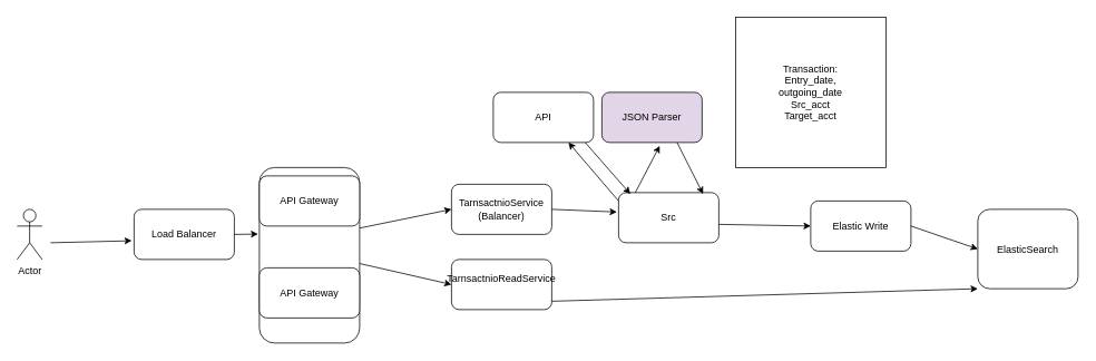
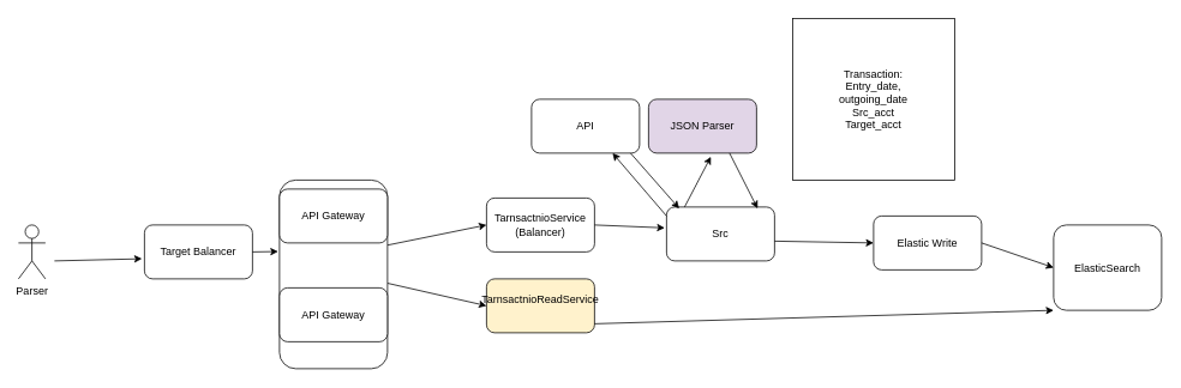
- <mxCell id="11" value="Load Balancer" style="rounded=1;whiteSpace=wrap;html=1;" vertex="1" parent="1"><mxGeometry x="160" y="250" width="120" height="60" as="geometry" /></mxCell>
+ <mxCell id="11" value="Target Balancer" style="rounded=1;whiteSpace=wrap;html=1;" vertex="1" parent="1"><mxGeometry x="160" y="250" width="120" height="60" as="geometry" /></mxCell>
- <mxCell id="16" value="Actor" style="shape=umlActor;verticalLabelPosition=bottom;verticalAlign=top;html=1;outlineConnect=0;" vertex="1" parent="1"><mxGeometry x="20" y="250" width="30" height="60" as="geometry" /></mxCell>
+ <mxCell id="16" value="Parser" style="shape=umlActor;verticalLabelPosition=bottom;verticalAlign=top;html=1;outlineConnect=0;" vertex="1" parent="1"><mxGeometry x="20" y="250" width="30" height="60" as="geometry" /></mxCell>
- <mxCell id="8" value="TarnsactnioReadService&lt;div&gt;&lt;br&gt;&lt;/div&gt;" style="rounded=1;whiteSpace=wrap;html=1;" vertex="1" parent="1"><mxGeometry x="540" y="310" width="120" height="60" as="geometry" /></mxCell>
+ <mxCell id="8" value="TarnsactnioReadService&lt;div&gt;&lt;br&gt;&lt;/div&gt;" style="rounded=1;whiteSpace=wrap;html=1;fillColor=#fff2cc;" vertex="1" parent="1"><mxGeometry x="540" y="310" width="120" height="60" as="geometry" /></mxCell>
